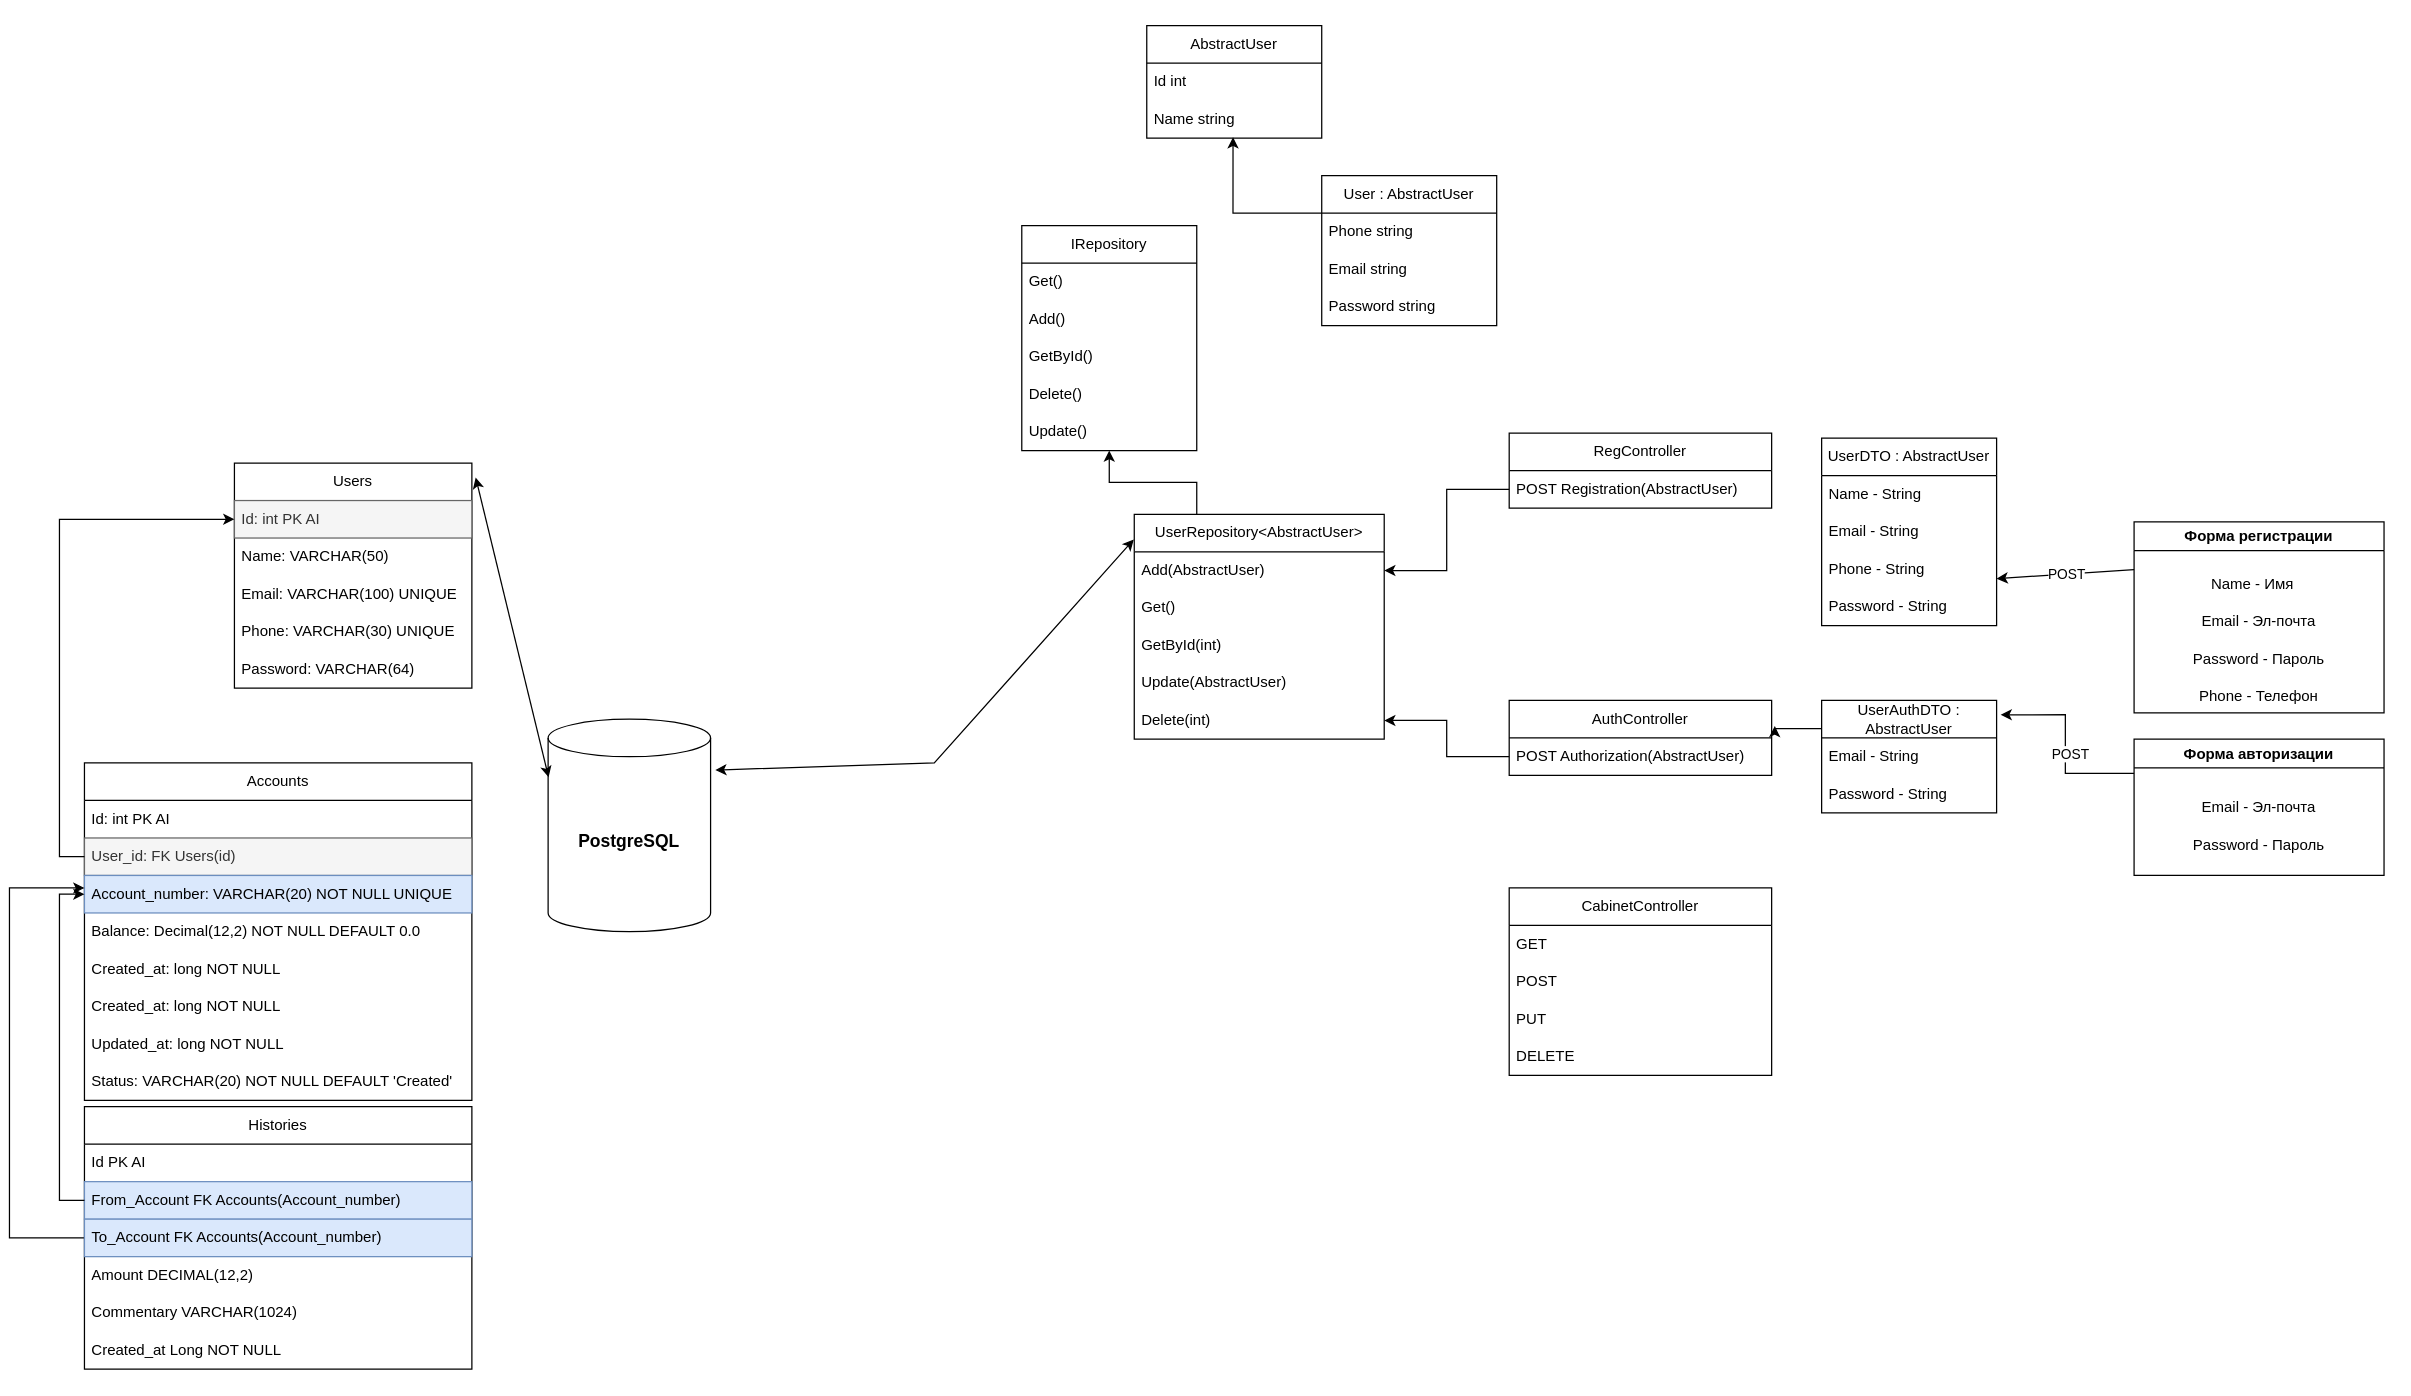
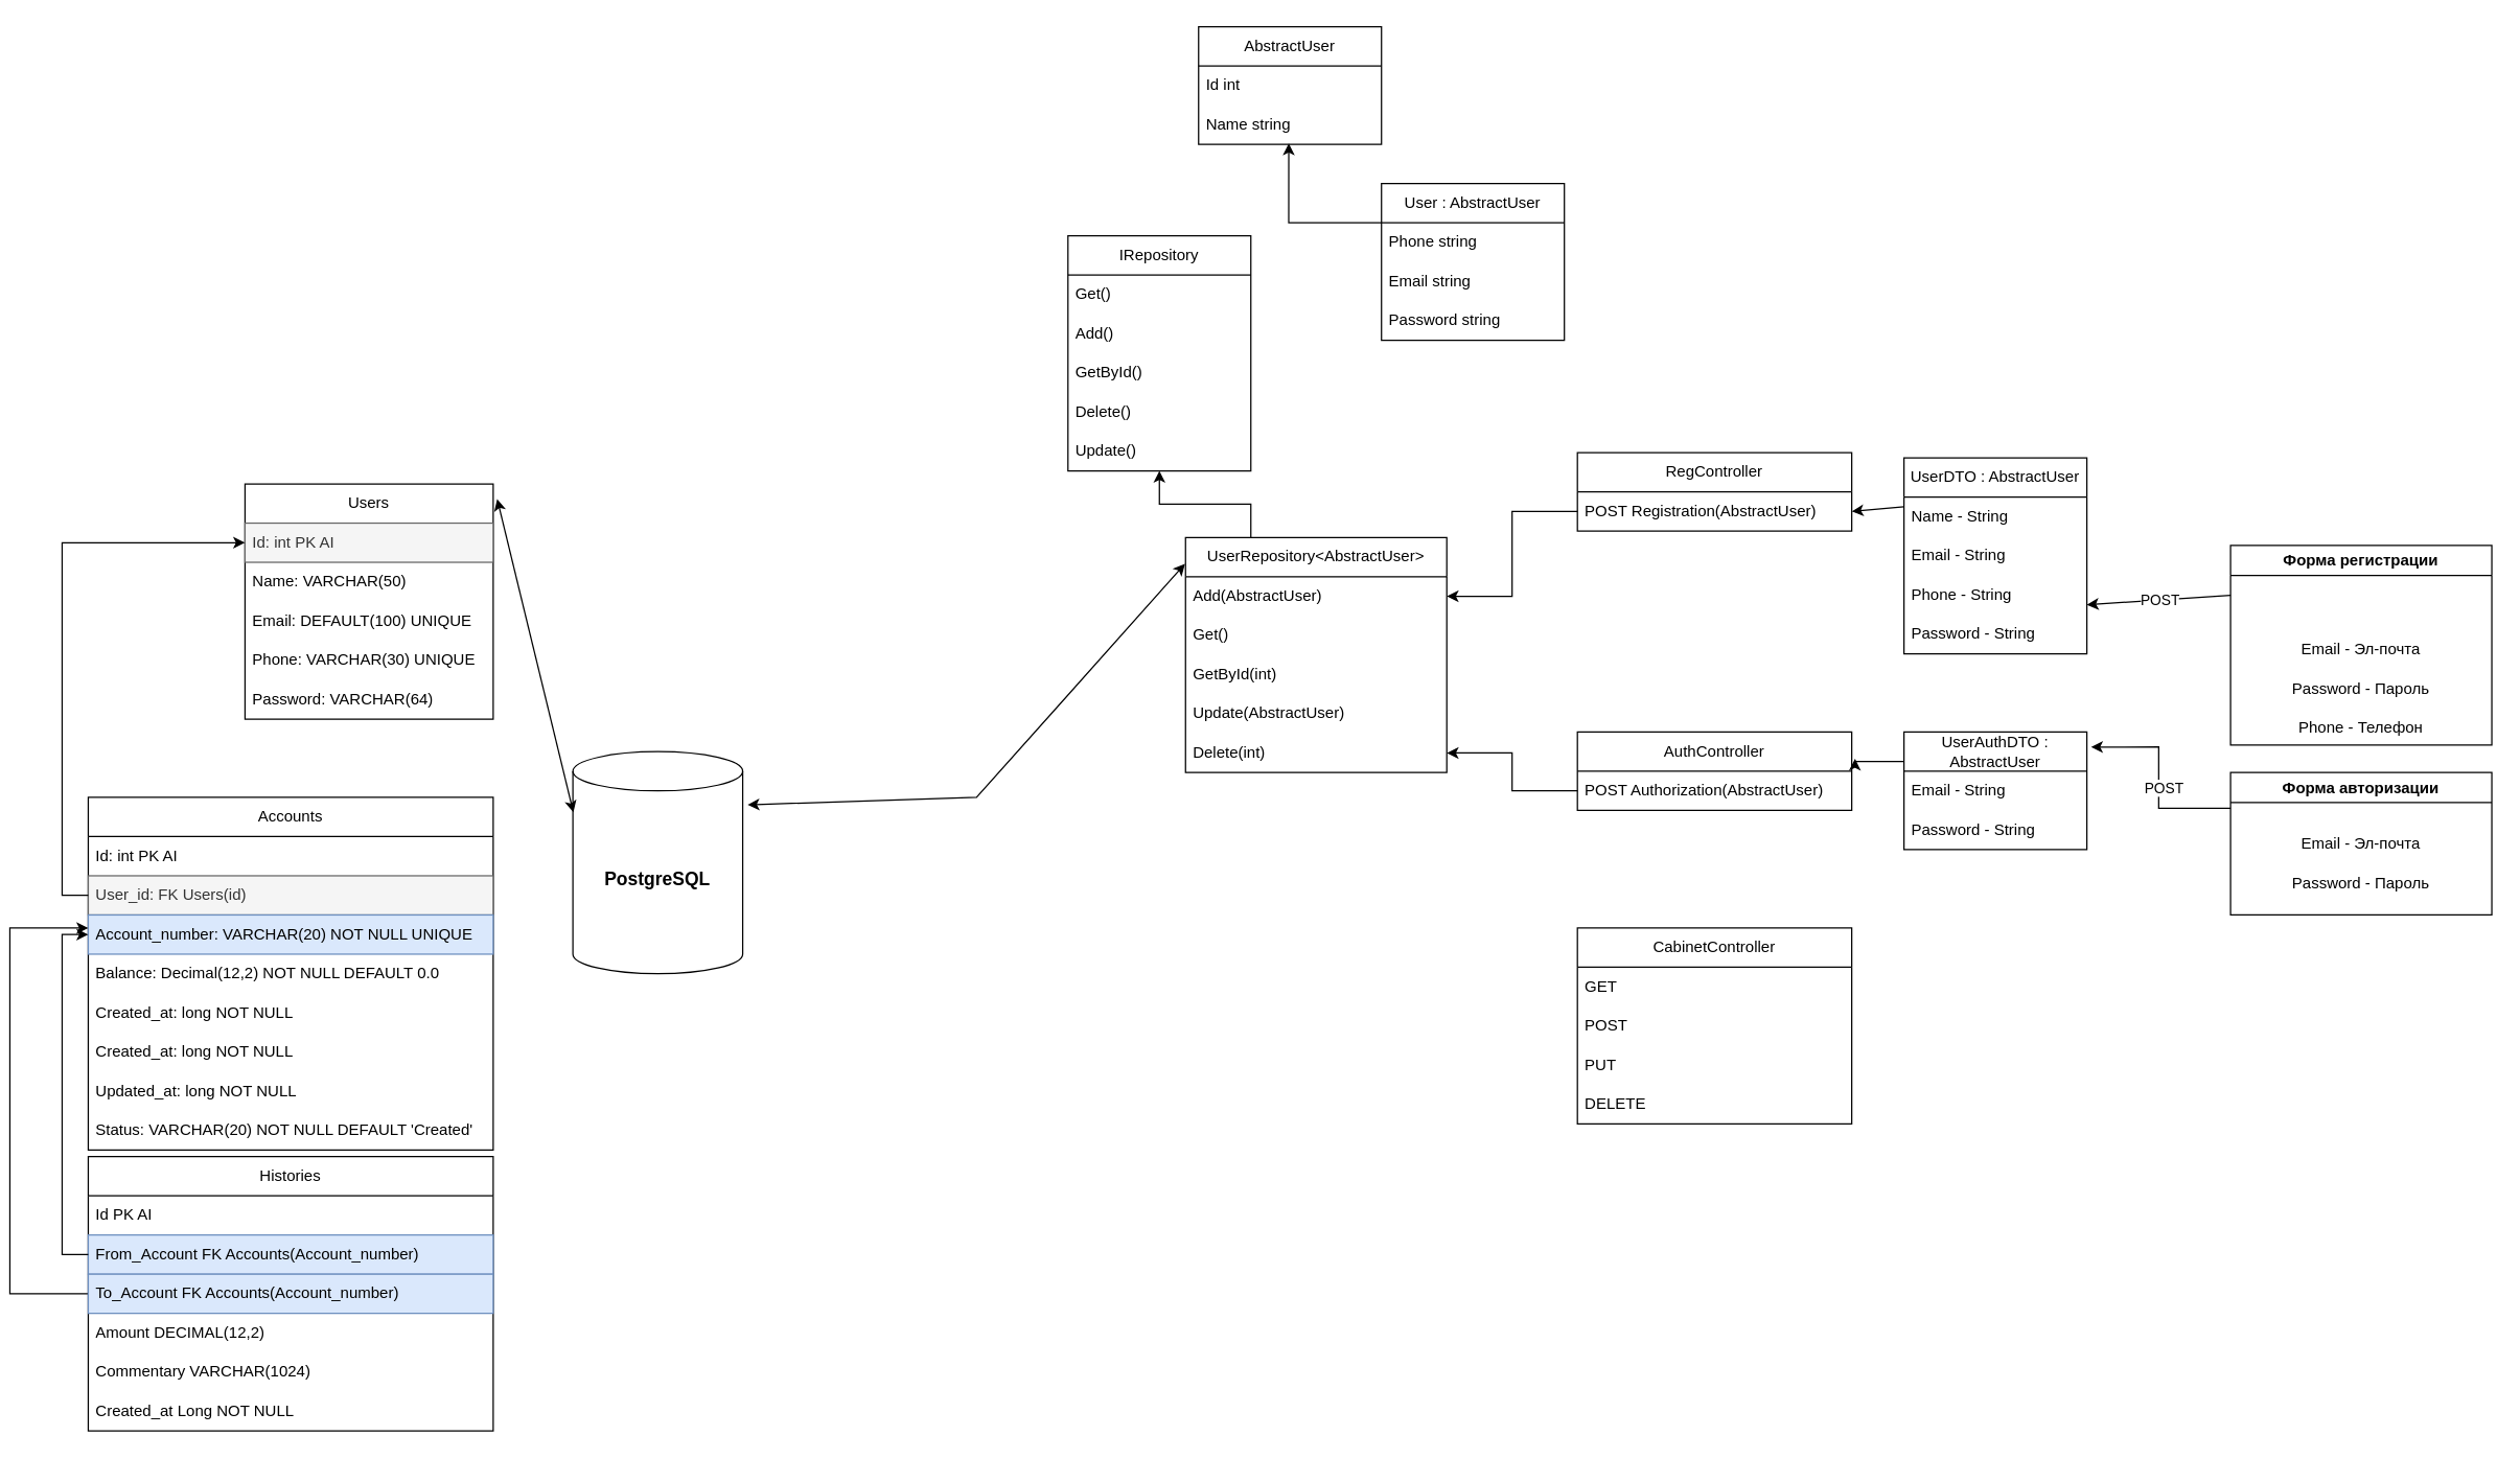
+ <mxCell id="10" value="" style="endArrow=classic;html=1;rounded=0;exitX=0;exitY=0.25;exitDx=0;exitDy=0;entryX=1;entryY=0.75;entryDx=0;entryDy=0;" edge="1" parent="1" source="13" target="8"><mxGeometry relative="1" as="geometry"><mxPoint x="1360" y="480" as="sourcePoint" /><mxPoint x="1460" y="480" as="targetPoint" /></mxGeometry></mxCell>
- <mxCell id="3" value="Name - Имя" style="text;html=1;align=center;verticalAlign=middle;whiteSpace=wrap;rounded=0;" vertex="1" parent="2"><mxGeometry x="20" y="35" width="150" height="30" as="geometry" /></mxCell>
- <mxCell id="22" value="Email: VARCHAR(100) UNIQUE" style="text;strokeColor=none;fillColor=none;align=left;verticalAlign=middle;spacingLeft=4;spacingRight=4;overflow=hidden;points=[[0,0.5],[1,0.5]];portConstraint=eastwest;rotatable=0;whiteSpace=wrap;html=1;" vertex="1" parent="19"><mxGeometry y="90" width="190" height="30" as="geometry" /></mxCell>
+ <mxCell id="22" value="Email: DEFAULT(100) UNIQUE" style="text;strokeColor=none;fillColor=none;align=left;verticalAlign=middle;spacingLeft=4;spacingRight=4;overflow=hidden;points=[[0,0.5],[1,0.5]];portConstraint=eastwest;rotatable=0;whiteSpace=wrap;html=1;" vertex="1" parent="19"><mxGeometry y="90" width="190" height="30" as="geometry" /></mxCell>
